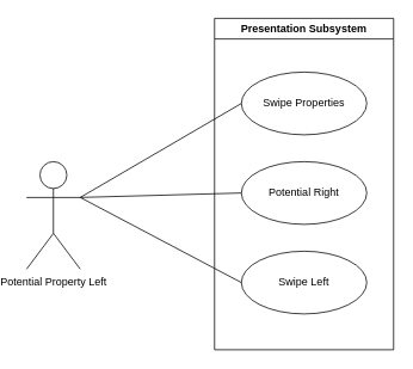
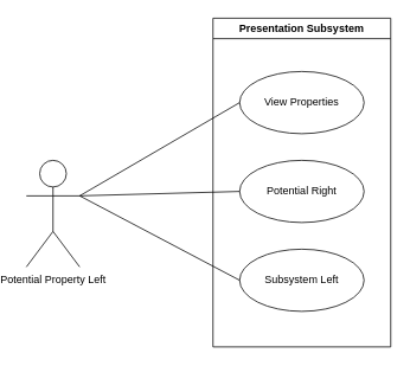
- <mxCell id="3" value="Swipe Properties" style="ellipse;whiteSpace=wrap;html=1;" parent="2" vertex="1"><mxGeometry x="30" y="60" width="140" height="70" as="geometry" /></mxCell>
+ <mxCell id="3" value="View Properties" style="ellipse;whiteSpace=wrap;html=1;" parent="2" vertex="1"><mxGeometry x="30" y="60" width="140" height="70" as="geometry" /></mxCell>
- <mxCell id="5" value="Swipe Left" style="ellipse;whiteSpace=wrap;html=1;" parent="2" vertex="1"><mxGeometry x="30" y="260" width="140" height="70" as="geometry" /></mxCell>
+ <mxCell id="5" value="Subsystem Left" style="ellipse;whiteSpace=wrap;html=1;" parent="2" vertex="1"><mxGeometry x="30" y="260" width="140" height="70" as="geometry" /></mxCell>
